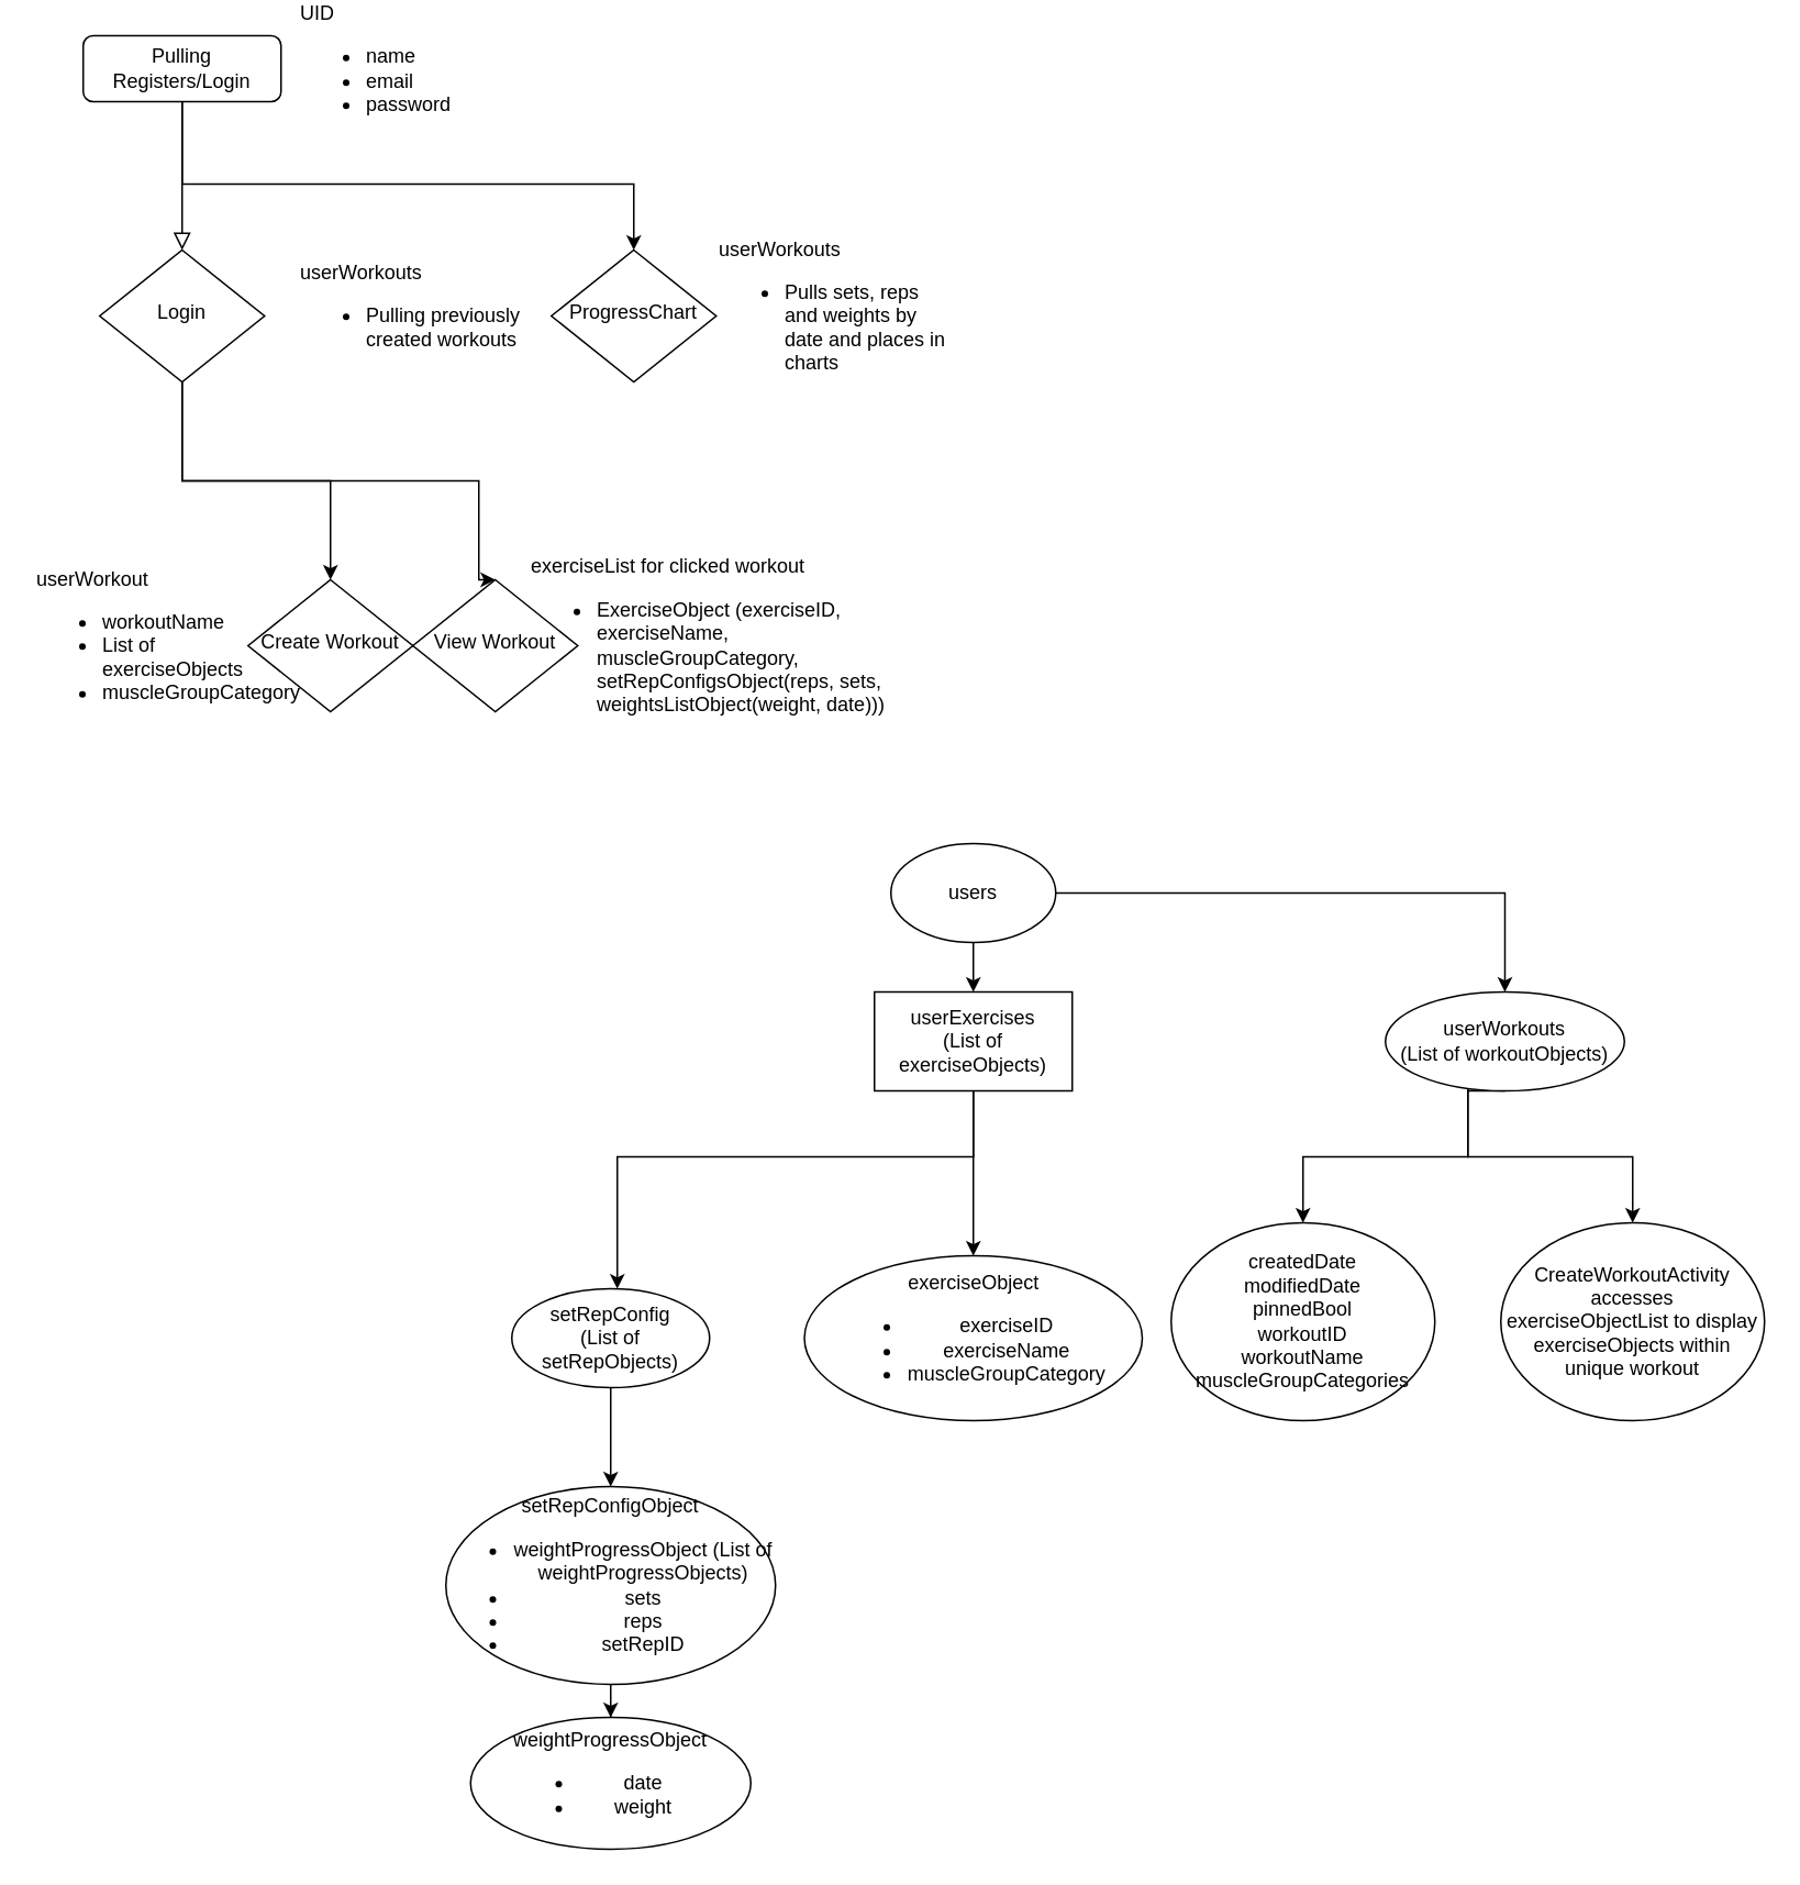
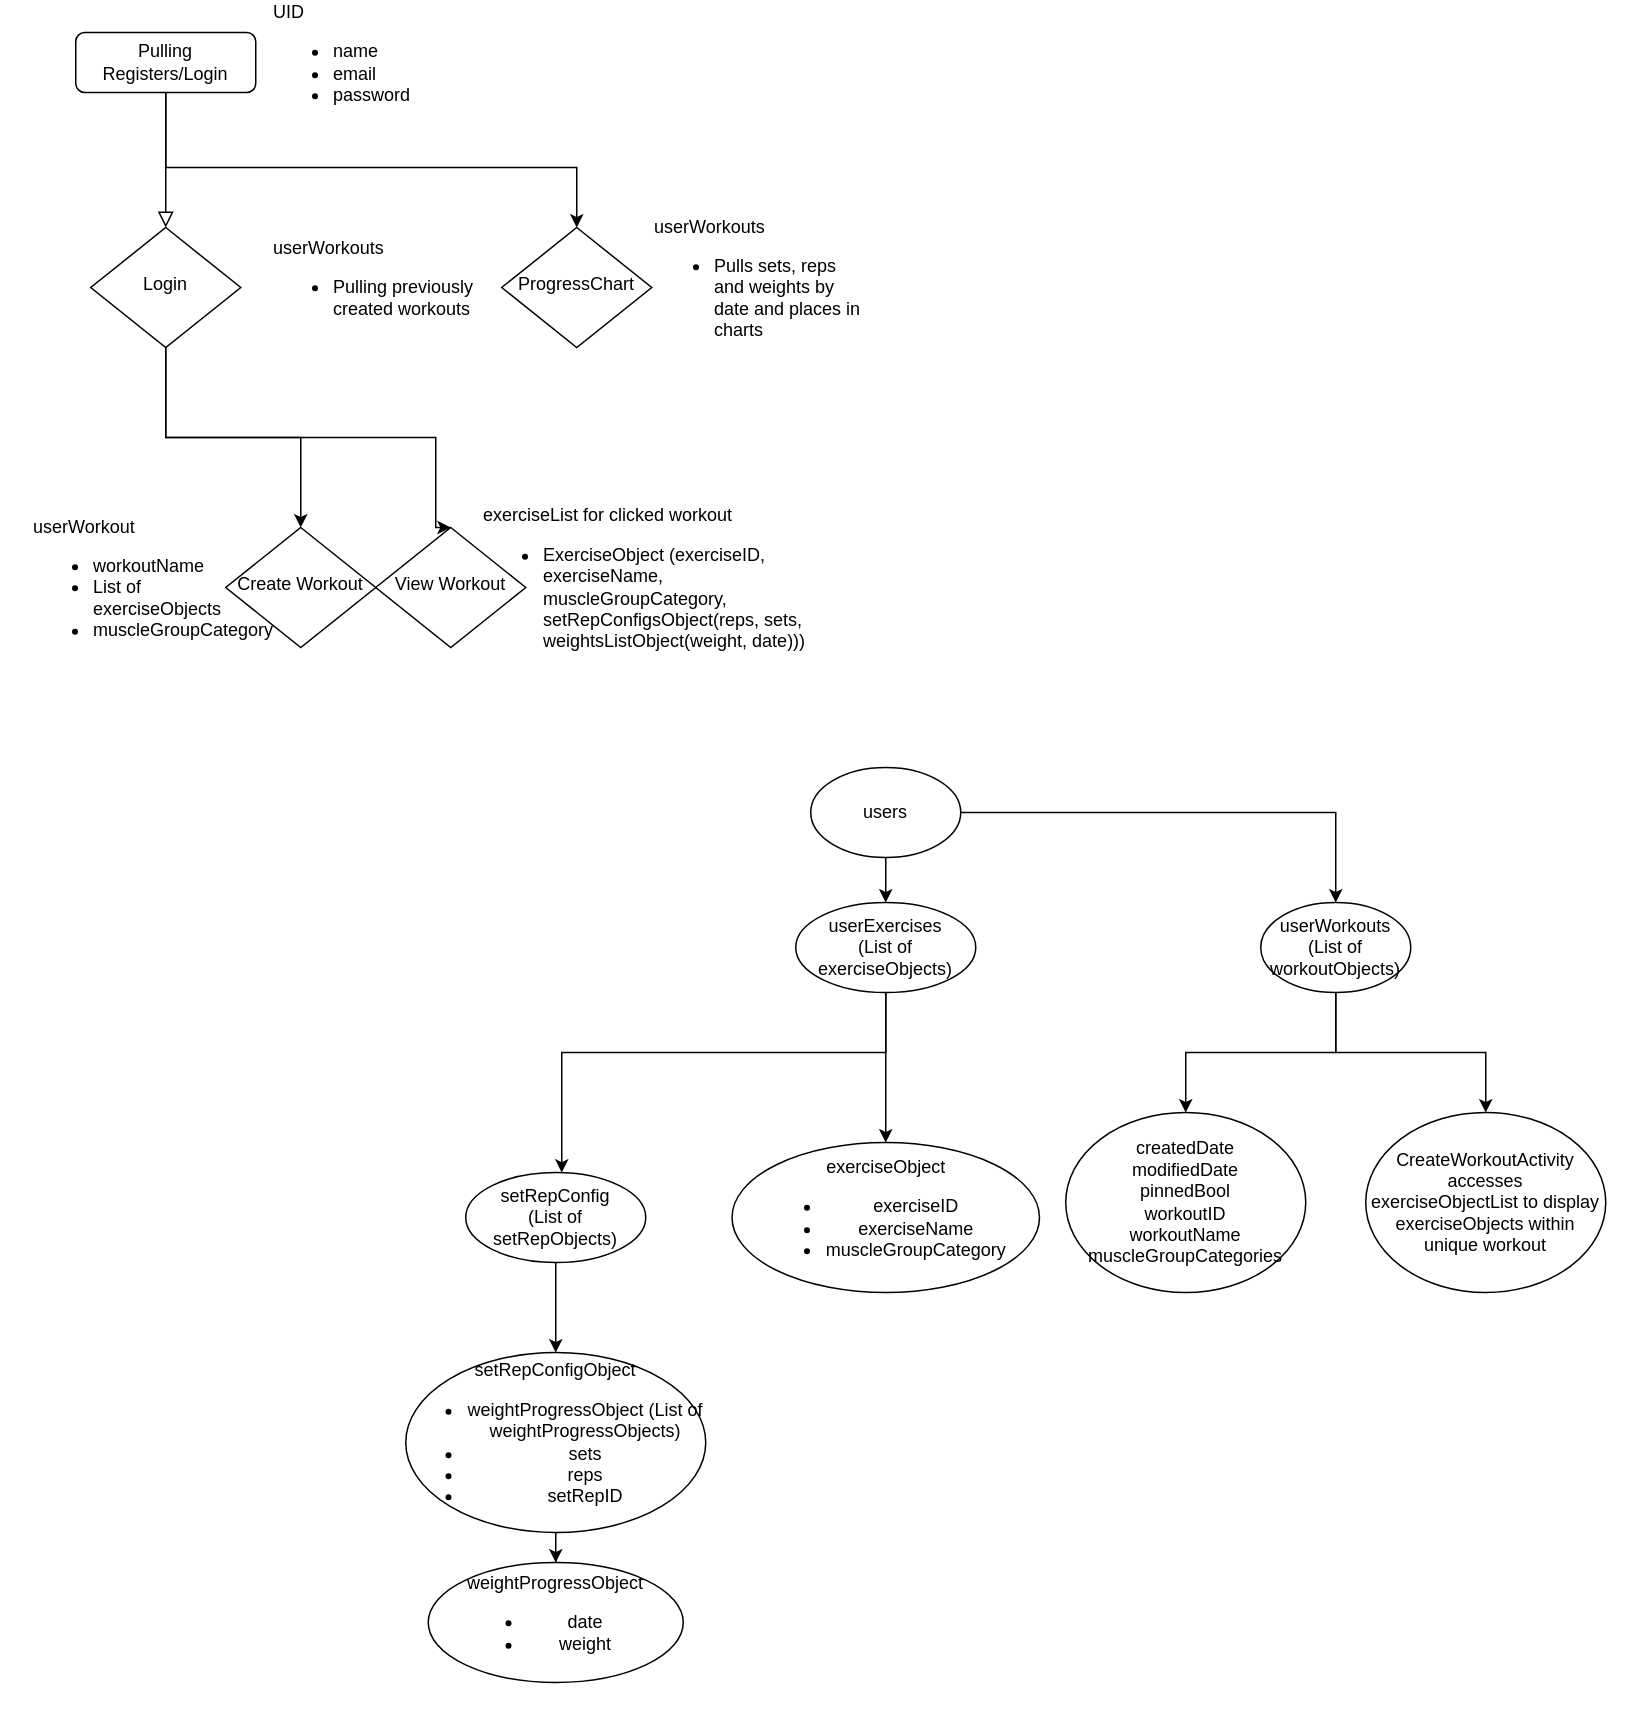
- <mxCell id="22" value="userExercises&lt;br&gt;(List of exerciseObjects)" style="whiteSpace=wrap;html=1;rounded=0;" vertex="1" parent="1"><mxGeometry x="530" y="600" width="120" height="60" as="geometry" /></mxCell>
+ <mxCell id="22" value="userExercises&lt;br&gt;(List of exerciseObjects)" style="ellipse;whiteSpace=wrap;html=1;" vertex="1" parent="1"><mxGeometry x="530" y="600" width="120" height="60" as="geometry" /></mxCell>
- <mxCell id="24" value="userWorkouts&lt;br&gt;(List of workoutObjects)" style="ellipse;whiteSpace=wrap;html=1;" vertex="1" parent="1"><mxGeometry x="840" y="600" width="145" height="60" as="geometry" /></mxCell>
+ <mxCell id="24" value="userWorkouts&lt;br&gt;(List of workoutObjects)" style="ellipse;whiteSpace=wrap;html=1;" vertex="1" parent="1"><mxGeometry x="840" y="600" width="100" height="60" as="geometry" /></mxCell>
